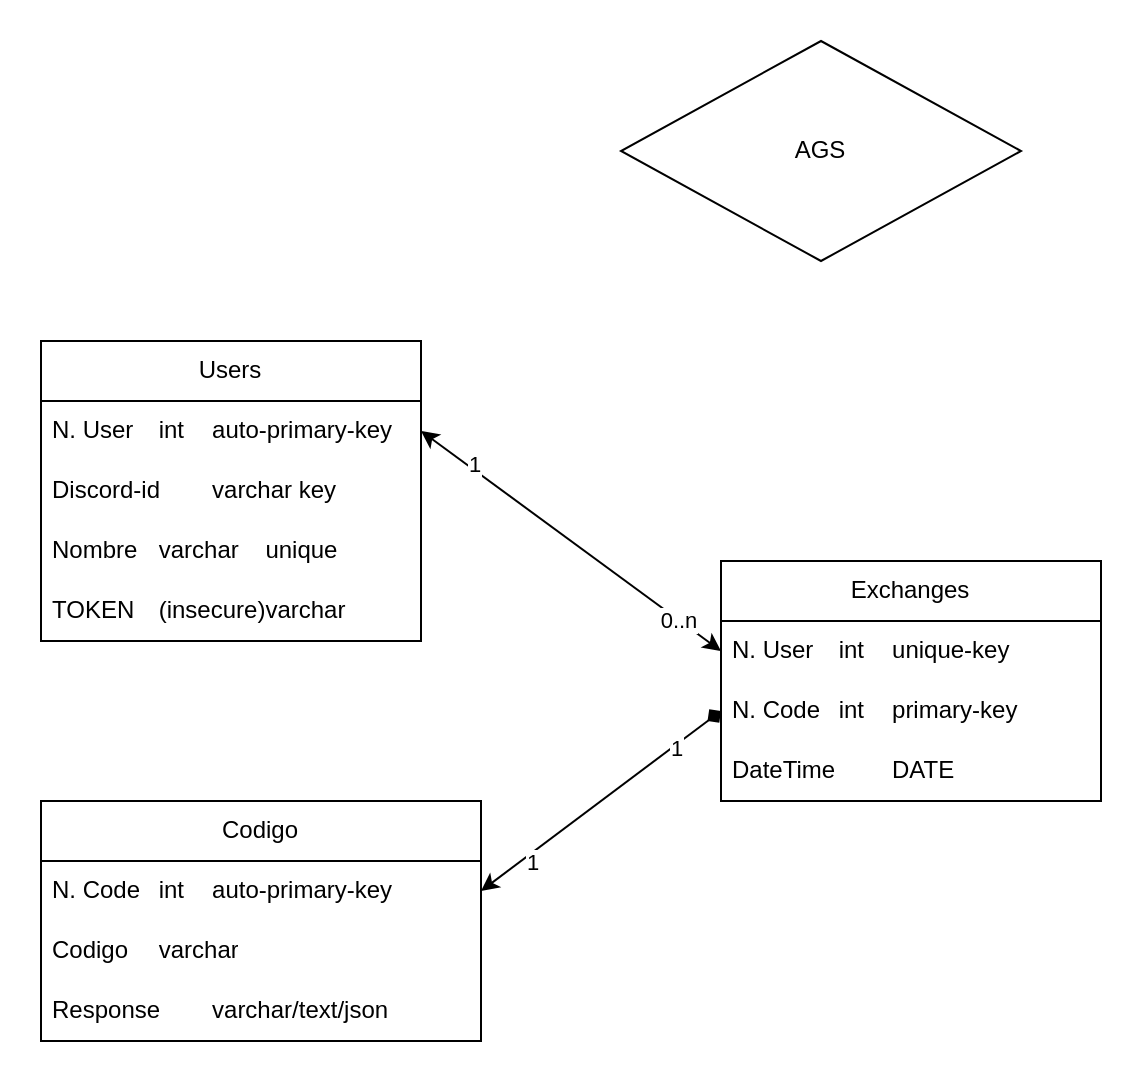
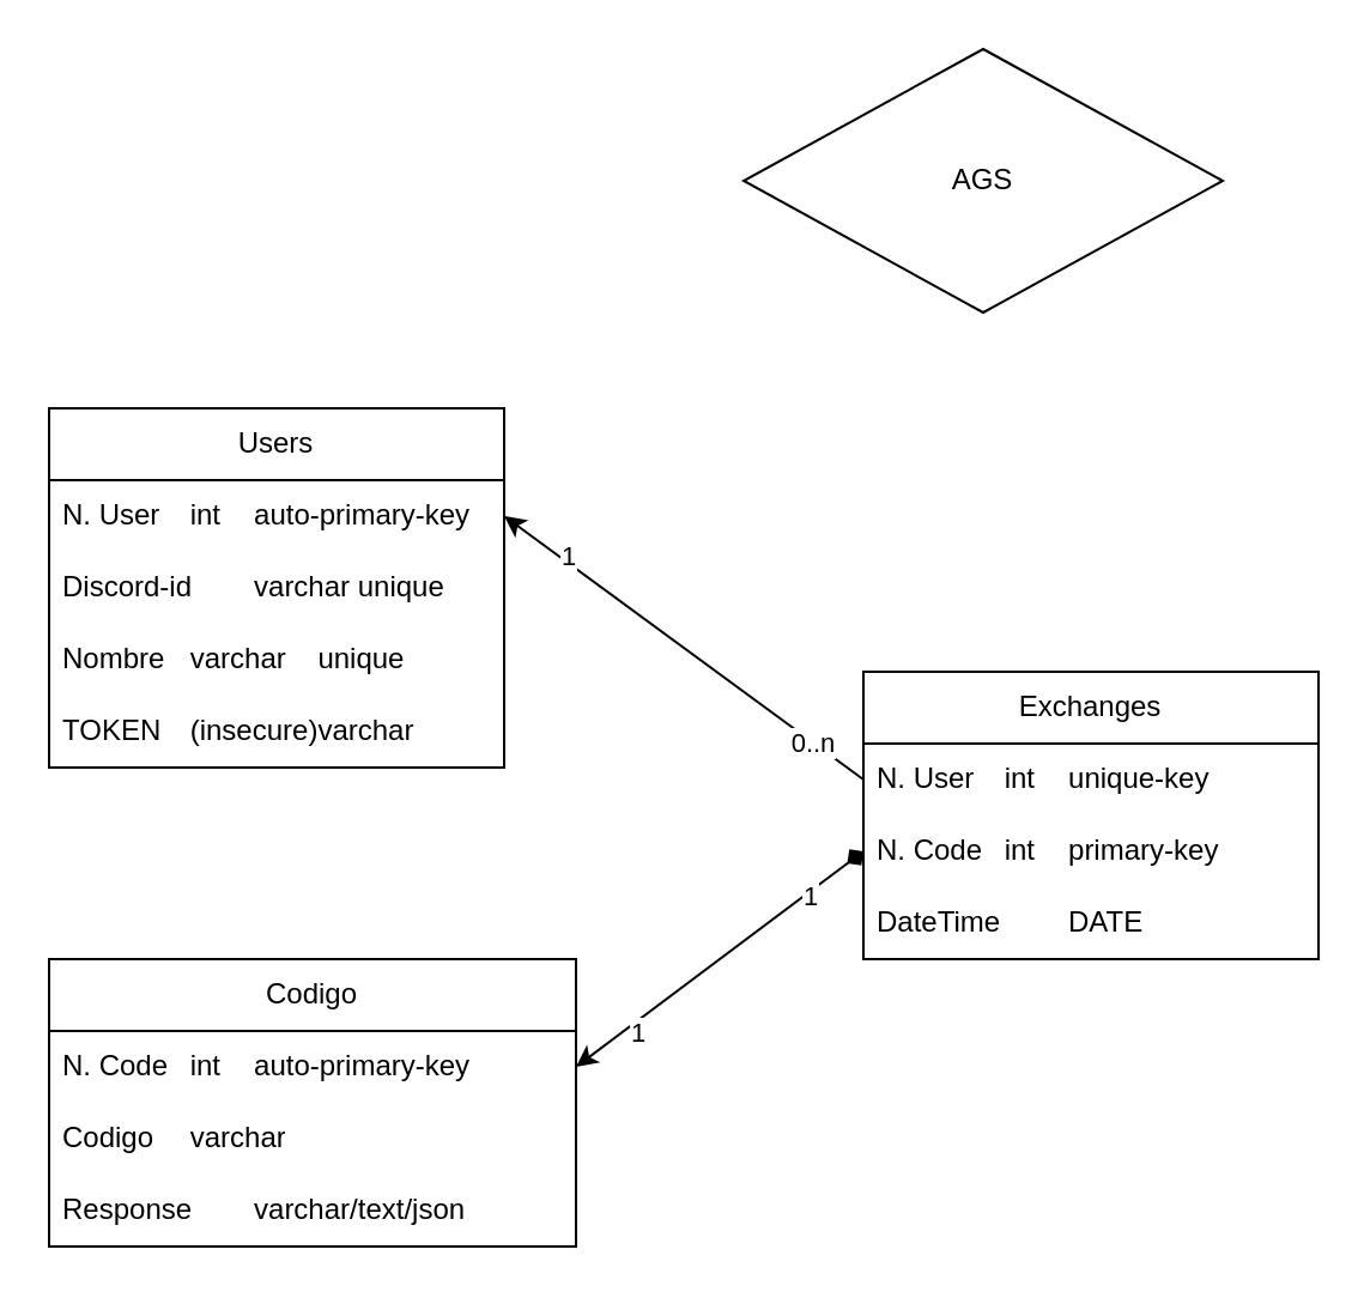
- <mxCell id="4" value="Discord-id&lt;span style=&quot;white-space: pre;&quot;&gt;&#09;&lt;/span&gt;varchar key" style="text;strokeColor=none;fillColor=none;align=left;verticalAlign=middle;spacingLeft=4;spacingRight=4;overflow=hidden;points=[[0,0.5],[1,0.5]];portConstraint=eastwest;rotatable=0;whiteSpace=wrap;html=1;" vertex="1" parent="2"><mxGeometry y="60" width="190" height="30" as="geometry" /></mxCell>
+ <mxCell id="4" value="Discord-id&lt;span style=&quot;white-space: pre;&quot;&gt;&#09;&lt;/span&gt;varchar unique" style="text;strokeColor=none;fillColor=none;align=left;verticalAlign=middle;spacingLeft=4;spacingRight=4;overflow=hidden;points=[[0,0.5],[1,0.5]];portConstraint=eastwest;rotatable=0;whiteSpace=wrap;html=1;" vertex="1" parent="2"><mxGeometry y="60" width="190" height="30" as="geometry" /></mxCell>
- <mxCell id="16" value="" style="endArrow=classic;startArrow=classic;html=1;exitX=1;exitY=0.5;exitDx=0;exitDy=0;entryX=0;entryY=0.5;entryDx=0;entryDy=0;" edge="1" parent="1" source="3" target="13"><mxGeometry width="50" height="50" relative="1" as="geometry"><mxPoint x="290" y="240" as="sourcePoint" /><mxPoint x="340" y="190" as="targetPoint" /></mxGeometry></mxCell>
+ <mxCell id="16" value="" style="endArrow=none;startArrow=classic;html=1;exitX=1;exitY=0.5;exitDx=0;exitDy=0;entryX=0;entryY=0.5;entryDx=0;entryDy=0;" edge="1" parent="1" source="3" target="13"><mxGeometry width="50" height="50" relative="1" as="geometry"><mxPoint x="290" y="240" as="sourcePoint" /><mxPoint x="340" y="190" as="targetPoint" /></mxGeometry></mxCell>
